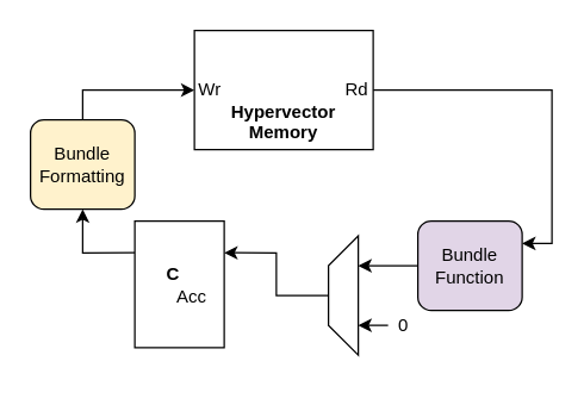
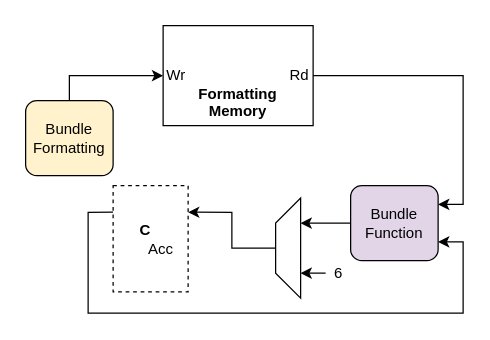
- <mxCell id="3" value="&lt;br&gt;&lt;br&gt;Wr&amp;nbsp; &amp;nbsp; &amp;nbsp; &amp;nbsp; &amp;nbsp; &amp;nbsp; &amp;nbsp; &amp;nbsp; &amp;nbsp; &amp;nbsp; &amp;nbsp; &amp;nbsp; &amp;nbsp;Rd&lt;br&gt;&lt;b&gt;Hypervector&lt;/b&gt;&lt;br&gt;&lt;b&gt;Memory&lt;/b&gt;" style="rounded=0;whiteSpace=wrap;html=1;" vertex="1" parent="1"><mxGeometry x="130" y="20" width="120" height="80" as="geometry" /></mxCell>
+ <mxCell id="3" value="&lt;br&gt;&lt;br&gt;Wr&amp;nbsp; &amp;nbsp; &amp;nbsp; &amp;nbsp; &amp;nbsp; &amp;nbsp; &amp;nbsp; &amp;nbsp; &amp;nbsp; &amp;nbsp; &amp;nbsp; &amp;nbsp; &amp;nbsp;Rd&lt;br&gt;&lt;b&gt;Formatting&lt;/b&gt;&lt;br&gt;&lt;b&gt;Memory&lt;/b&gt;" style="rounded=0;whiteSpace=wrap;html=1;" vertex="1" parent="1"><mxGeometry x="130" y="20" width="120" height="80" as="geometry" /></mxCell>
- <mxCell id="8" style="edgeStyle=orthogonalEdgeStyle;rounded=0;orthogonalLoop=1;jettySize=auto;html=1;exitX=0;exitY=0.25;exitDx=0;exitDy=0;entryX=0.5;entryY=1;entryDx=0;entryDy=0;startArrow=none;startFill=0;endArrow=classic;endFill=1;" edge="1" parent="1" source="10" target="7"><mxGeometry relative="1" as="geometry" /></mxCell>
- <mxCell id="10" value="&lt;div style=&quot;text-align: left&quot;&gt;&lt;b&gt;&amp;nbsp; &amp;nbsp;C&lt;/b&gt;&lt;/div&gt;&amp;nbsp; &amp;nbsp; &amp;nbsp;Acc" style="rounded=0;whiteSpace=wrap;html=1;" vertex="1" parent="1"><mxGeometry x="90" y="148" width="60" height="85" as="geometry" /></mxCell>
+ <mxCell id="10" value="&lt;div style=&quot;text-align: left&quot;&gt;&lt;b&gt;&amp;nbsp; &amp;nbsp;C&lt;/b&gt;&lt;/div&gt;&amp;nbsp; &amp;nbsp; &amp;nbsp;Acc" style="rounded=0;whiteSpace=wrap;html=1;dashed=1;" vertex="1" parent="1"><mxGeometry x="90" y="148" width="60" height="85" as="geometry" /></mxCell>
- <mxCell id="14" value="0" style="text;html=1;align=center;verticalAlign=middle;resizable=0;points=[];autosize=1;" vertex="1" parent="1"><mxGeometry x="260" y="208" width="20" height="20" as="geometry" /></mxCell>
+ <mxCell id="14" value="6" style="text;html=1;align=center;verticalAlign=middle;resizable=0;points=[];autosize=1;" vertex="1" parent="1"><mxGeometry x="260" y="208" width="20" height="20" as="geometry" /></mxCell>
+ <mxCell id="9" style="edgeStyle=orthogonalEdgeStyle;rounded=0;orthogonalLoop=1;jettySize=auto;html=1;exitX=0;exitY=0.25;exitDx=0;exitDy=0;entryX=1;entryY=0.75;entryDx=0;entryDy=0;startArrow=none;startFill=0;endArrow=classic;endFill=1;" edge="1" parent="1" source="10" target="5"><mxGeometry relative="1" as="geometry"><Array as="points"><mxPoint x="70" y="169" /><mxPoint x="70" y="250" /><mxPoint x="370" y="250" /><mxPoint x="370" y="193" /></Array></mxGeometry></mxCell>
